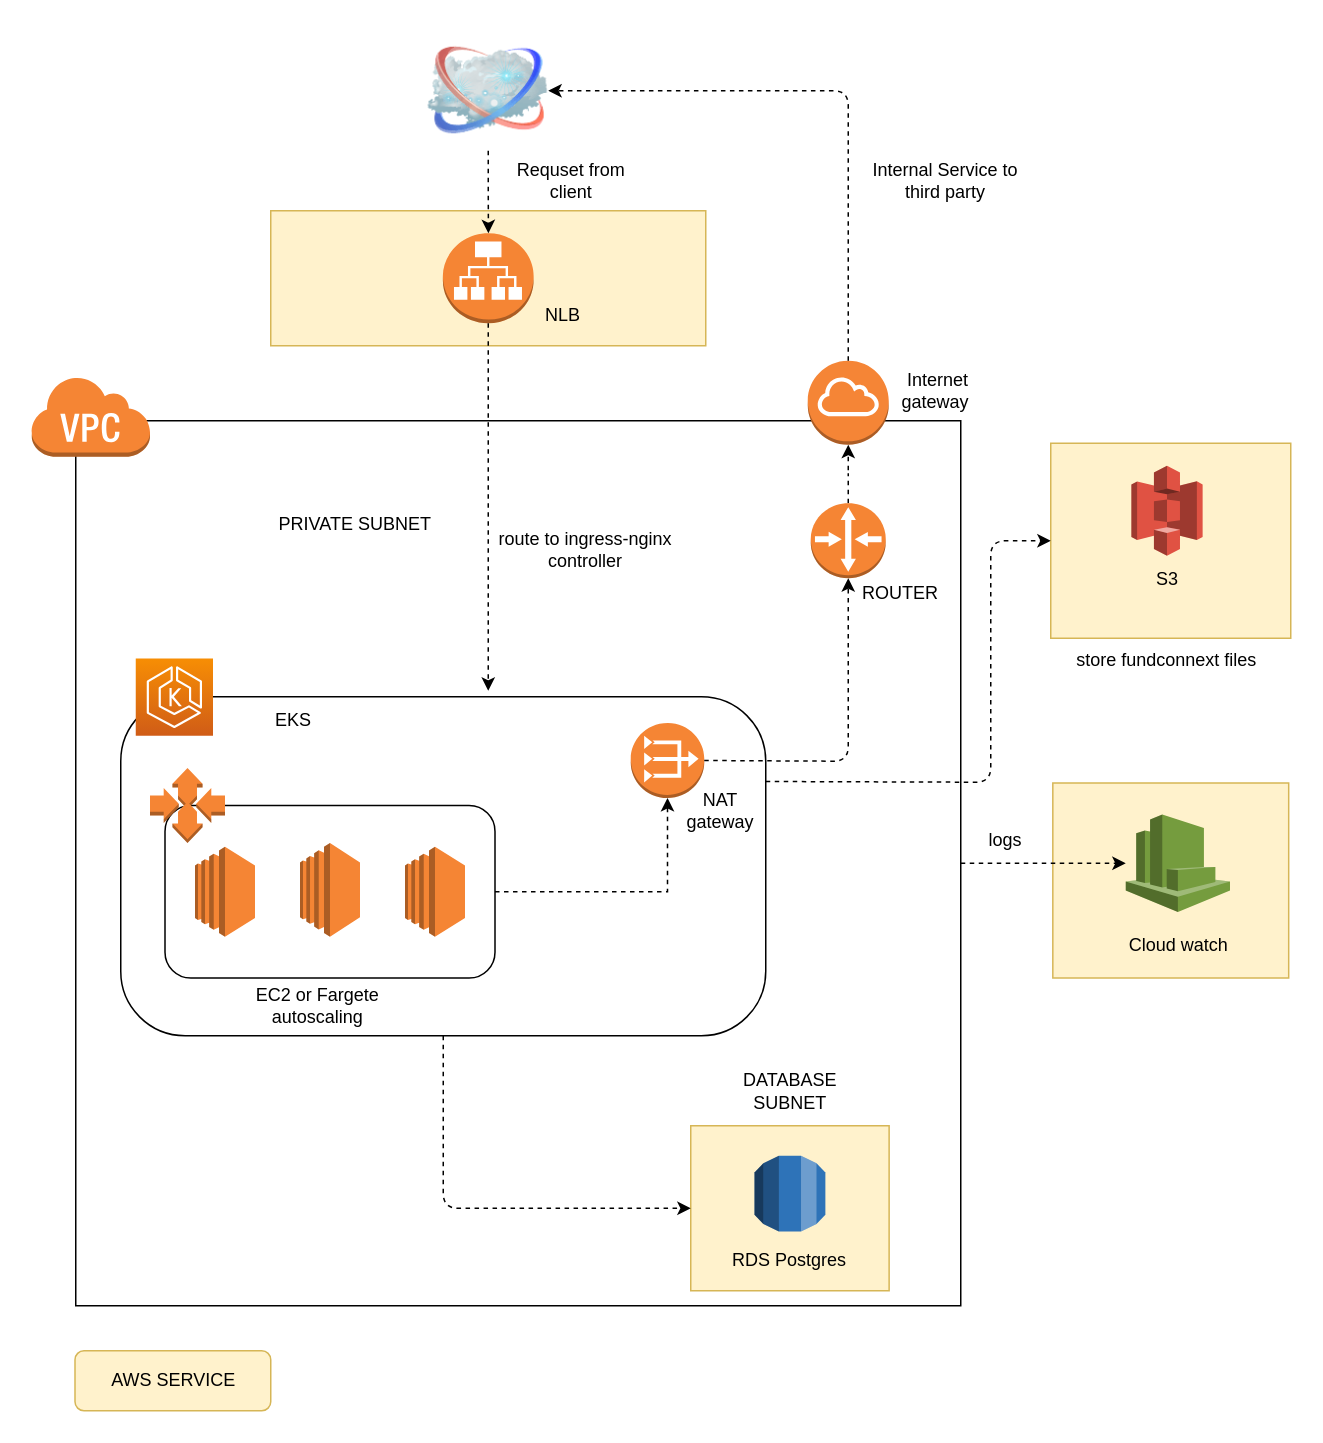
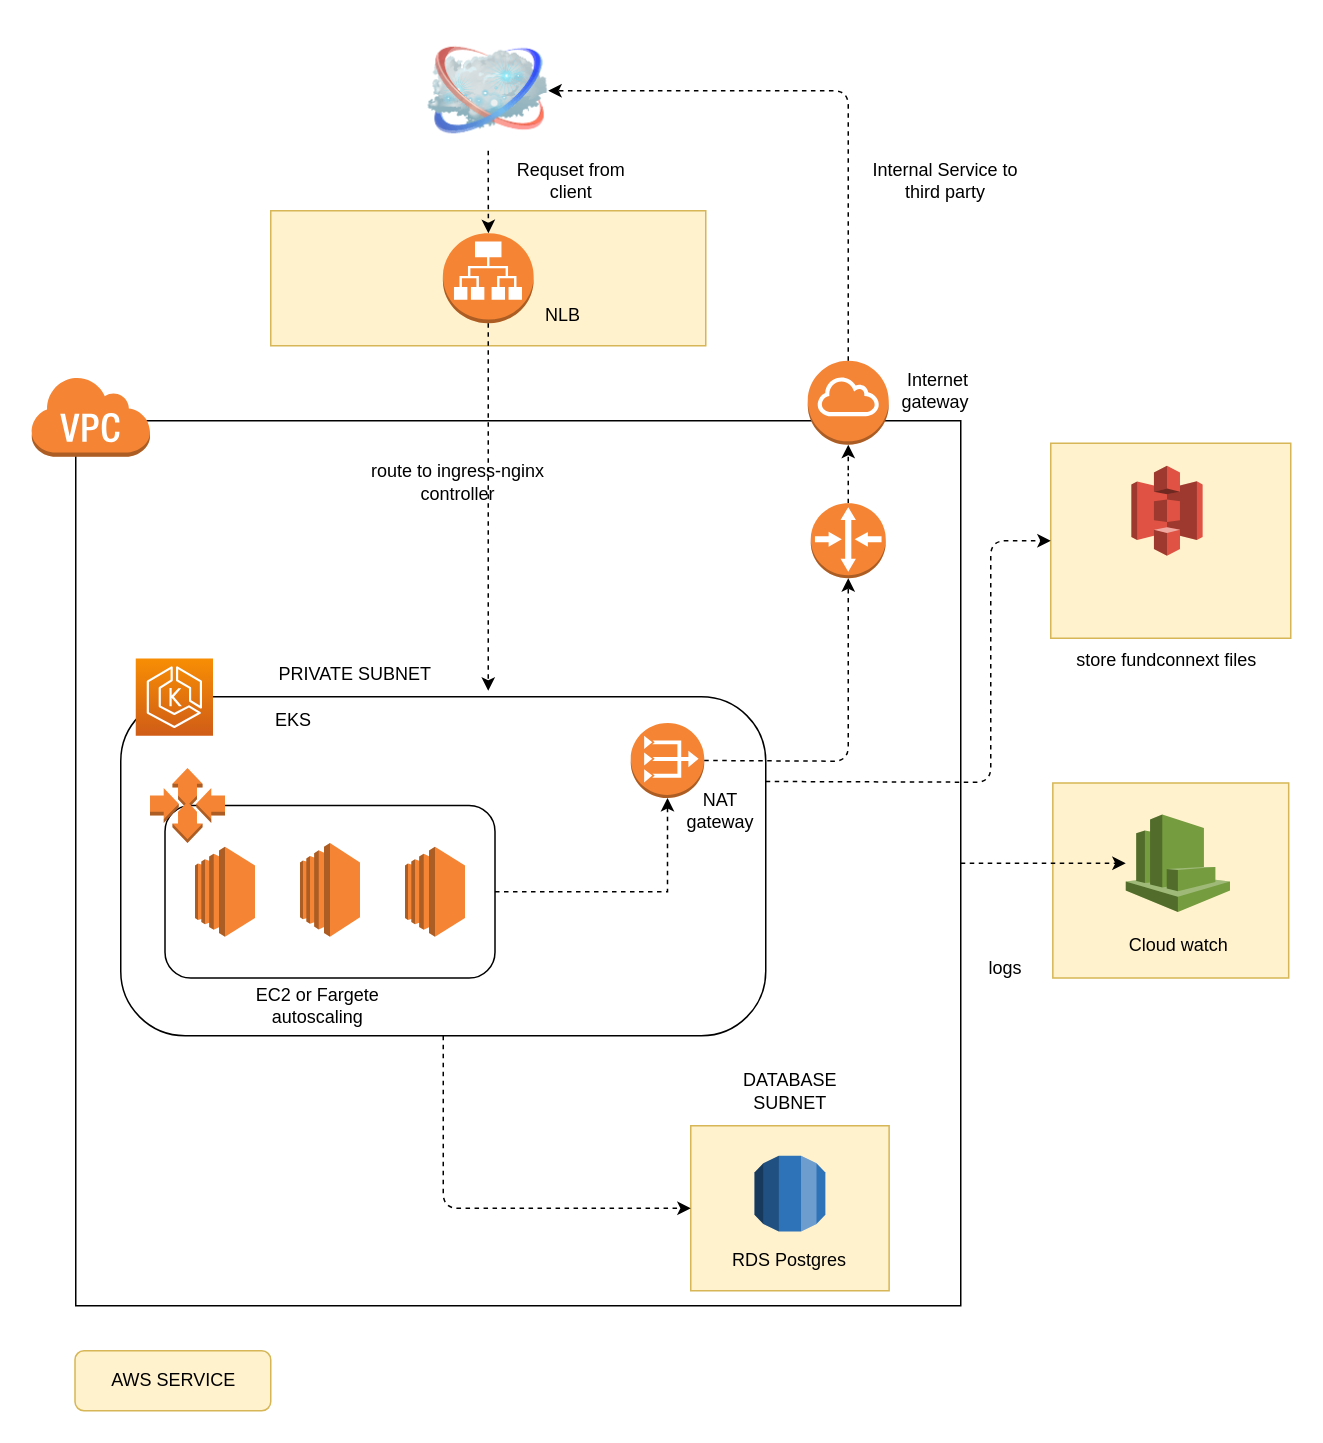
- <mxCell id="34" value="PRIVATE SUBNET" style="text;html=1;strokeColor=none;fillColor=none;align=center;verticalAlign=middle;whiteSpace=wrap;rounded=0;" parent="1" vertex="1"><mxGeometry x="181.5" y="338.5" width="108.5" height="20" as="geometry" /></mxCell>
+ <mxCell id="34" value="PRIVATE SUBNET" style="text;html=1;strokeColor=none;fillColor=none;align=center;verticalAlign=middle;whiteSpace=wrap;rounded=0;" parent="1" vertex="1"><mxGeometry x="181.5" y="438.5" width="108.5" height="20" as="geometry" /></mxCell>
- <mxCell id="40" value="route to ingress-nginx controller" style="text;html=1;strokeColor=none;fillColor=none;align=center;verticalAlign=middle;whiteSpace=wrap;rounded=0;" parent="1" vertex="1"><mxGeometry x="320" y="356" width="140" height="20" as="geometry" /></mxCell>
+ <mxCell id="40" value="route to ingress-nginx controller" style="text;html=1;strokeColor=none;fillColor=none;align=center;verticalAlign=middle;whiteSpace=wrap;rounded=0;" parent="1" vertex="1"><mxGeometry x="235" y="311" width="140" height="20" as="geometry" /></mxCell>
- <mxCell id="38" value="S3" style="text;html=1;strokeColor=none;fillColor=none;align=center;verticalAlign=middle;whiteSpace=wrap;rounded=0;" parent="1" vertex="1"><mxGeometry x="757.5" y="376" width="40" height="20" as="geometry" /></mxCell>
- <mxCell id="35" value="ROUTER" style="text;html=1;strokeColor=none;fillColor=none;align=center;verticalAlign=middle;whiteSpace=wrap;rounded=0;" parent="1" vertex="1"><mxGeometry x="580" y="385" width="40" height="20" as="geometry" /></mxCell>
- <mxCell id="47" value="logs" style="text;html=1;strokeColor=none;fillColor=none;align=center;verticalAlign=middle;whiteSpace=wrap;rounded=0;" vertex="1" parent="1"><mxGeometry x="650" y="550" width="40" height="20" as="geometry" /></mxCell>
+ <mxCell id="47" value="logs" style="text;html=1;strokeColor=none;fillColor=none;align=center;verticalAlign=middle;whiteSpace=wrap;rounded=0;" vertex="1" parent="1"><mxGeometry x="650" y="635" width="40" height="20" as="geometry" /></mxCell>
